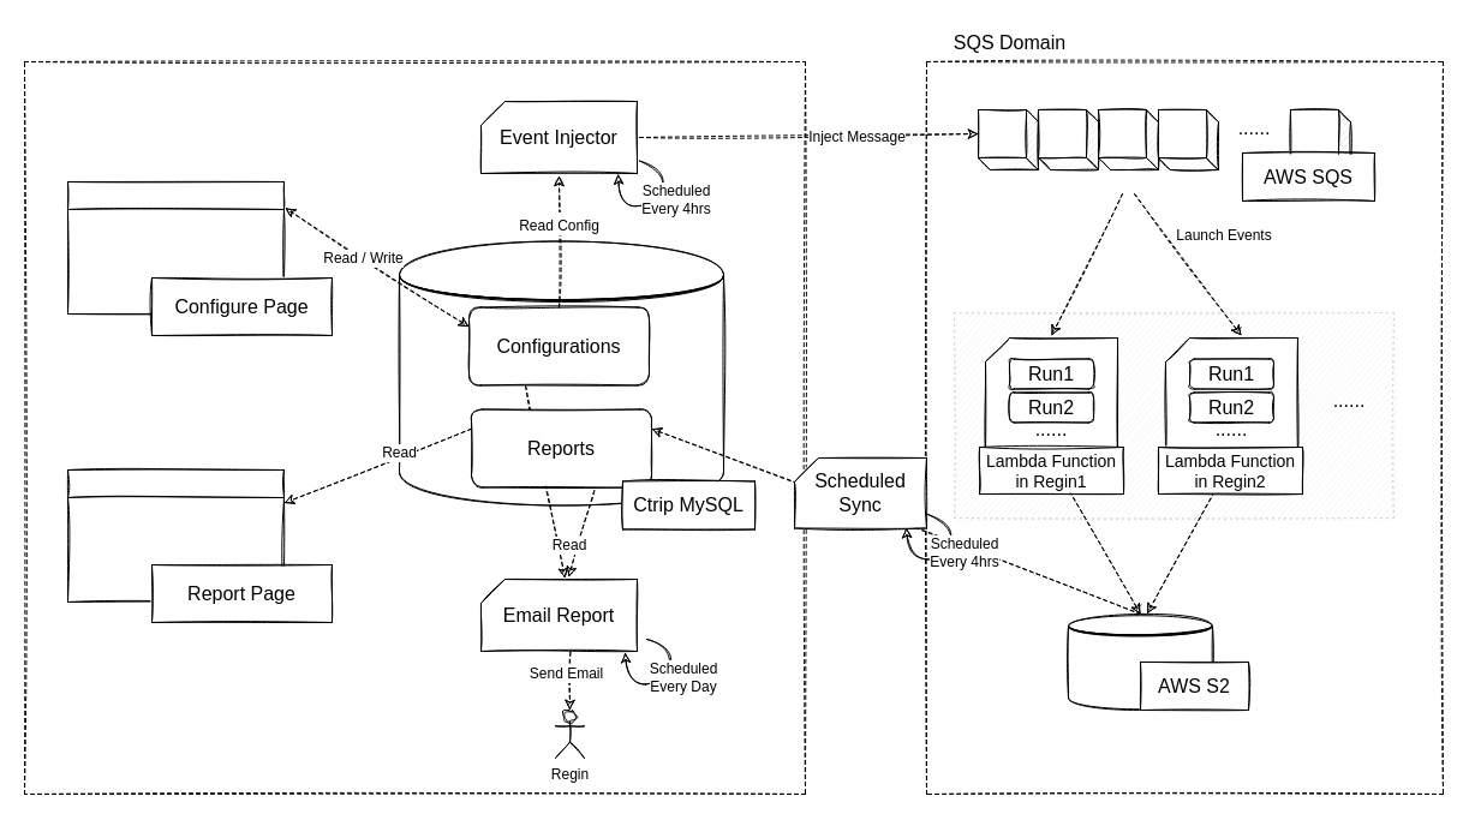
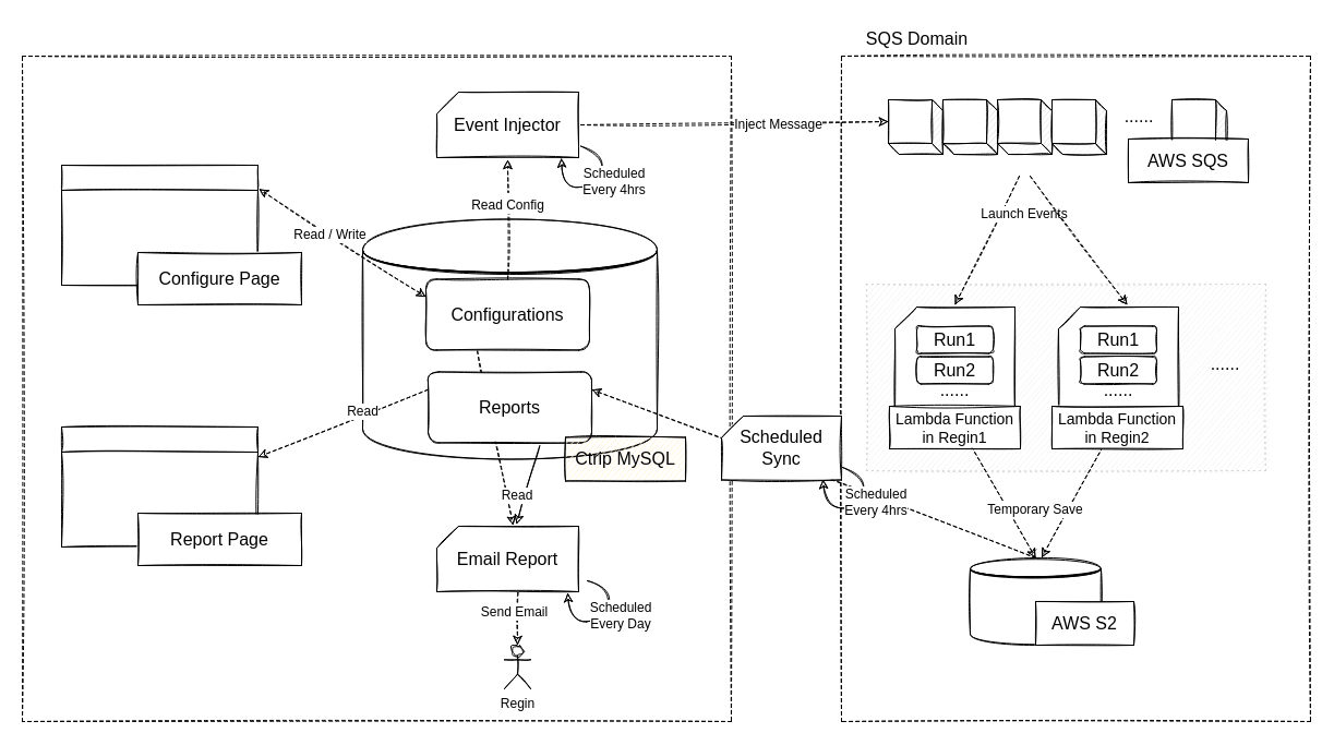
- <mxCell id="55" value="Launch Events" style="text;html=1;strokeColor=none;fillColor=none;align=center;verticalAlign=middle;whiteSpace=wrap;rounded=0;shadow=0;glass=0;labelBackgroundColor=default;sketch=1;strokeWidth=1;fontSize=12;" parent="1" vertex="1"><mxGeometry x="971" y="181" width="96" height="30" as="geometry" /></mxCell>
+ <mxCell id="55" value="Launch Events" style="text;html=1;strokeColor=none;fillColor=none;align=center;verticalAlign=middle;whiteSpace=wrap;rounded=0;shadow=0;glass=0;labelBackgroundColor=default;sketch=1;strokeWidth=1;fontSize=12;" parent="1" vertex="1"><mxGeometry x="891" y="181" width="96" height="30" as="geometry" /></mxCell>
- <mxCell id="18" value="Ctrip MySQL" style="rounded=0;whiteSpace=wrap;html=1;shadow=0;glass=0;sketch=1;fontSize=16;" parent="1" vertex="1"><mxGeometry x="518" y="400.48" width="110" height="40" as="geometry" /></mxCell>
+ <mxCell id="18" value="Ctrip MySQL" style="rounded=0;whiteSpace=wrap;html=1;shadow=0;glass=0;sketch=1;fontSize=16;fillColor=#fff2cc;" parent="1" vertex="1"><mxGeometry x="518" y="400.48" width="110" height="40" as="geometry" /></mxCell>
- <mxCell id="45" value="" style="endArrow=classic;html=1;rounded=0;fontSize=16;sketch=1;dashed=1;exitX=0.682;exitY=1.043;exitDx=0;exitDy=0;exitPerimeter=0;entryX=0;entryY=0;entryDx=75;entryDy=0;entryPerimeter=0;" parent="1" source="16" target="40" edge="1"><mxGeometry width="50" height="50" relative="1" as="geometry"><mxPoint x="510" y="391" as="sourcePoint" /><mxPoint x="470" y="481" as="targetPoint" /></mxGeometry></mxCell>
+ <mxCell id="45" value="" style="endArrow=classic;html=1;rounded=0;fontSize=16;sketch=1;dashed=0;exitX=0.682;exitY=1.043;exitDx=0;exitDy=0;exitPerimeter=0;entryX=0;entryY=0;entryDx=75;entryDy=0;entryPerimeter=0;" parent="1" source="16" target="40" edge="1"><mxGeometry width="50" height="50" relative="1" as="geometry"><mxPoint x="510" y="391" as="sourcePoint" /><mxPoint x="470" y="481" as="targetPoint" /></mxGeometry></mxCell>
+ <mxCell id="57" value="Temporary Save" style="text;html=1;strokeColor=none;fillColor=none;align=center;verticalAlign=middle;whiteSpace=wrap;rounded=0;shadow=0;glass=0;labelBackgroundColor=default;sketch=1;strokeWidth=1;fontSize=12;" parent="1" vertex="1"><mxGeometry x="901" y="452" width="96" height="30" as="geometry" /></mxCell>
